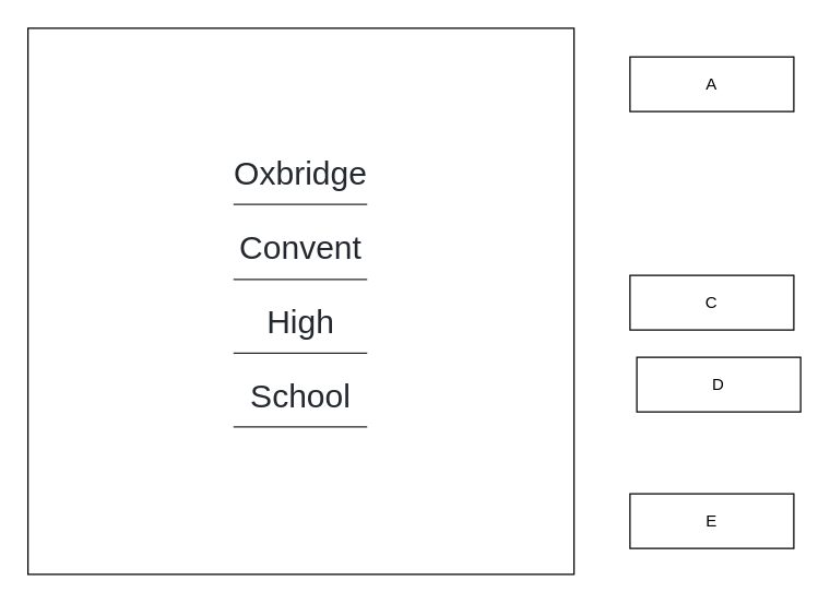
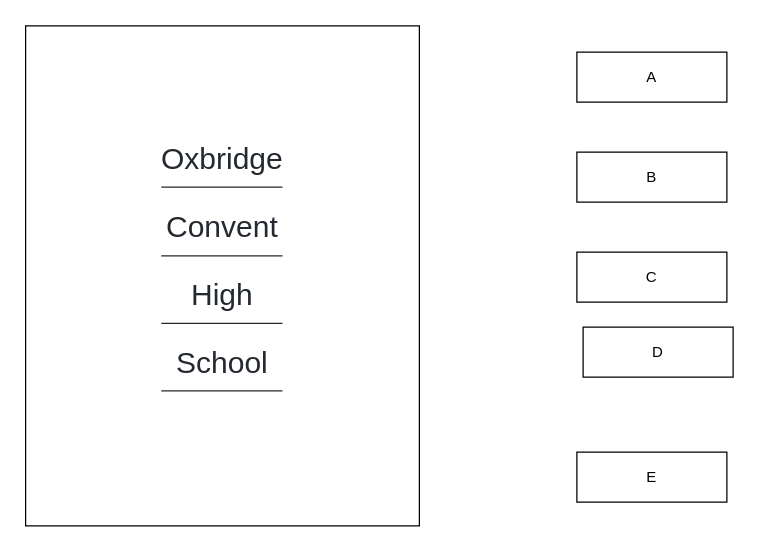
+ <mxCell id="4" value="B" style="rounded=0;whiteSpace=wrap;html=1;" vertex="1" parent="1"><mxGeometry x="461" y="121" width="120" height="40" as="geometry" /></mxCell>
- <mxCell id="2" value="&lt;h1 dir=&quot;auto&quot; style=&quot;box-sizing: border-box ; margin-right: 0px ; margin-bottom: 16px ; margin-left: 0px ; line-height: 1.25 ; padding-bottom: 0.3em ; border-bottom: 1px solid ; color: rgb(36 , 41 , 47) ; font-family: , &amp;#34;blinkmacsystemfont&amp;#34; , &amp;#34;segoe ui&amp;#34; , &amp;#34;helvetica&amp;#34; , &amp;#34;arial&amp;#34; , sans-serif , &amp;#34;apple color emoji&amp;#34; , &amp;#34;segoe ui emoji&amp;#34; ; background-color: rgb(255 , 255 , 255) ; margin-top: 0px&quot;&gt;&lt;span style=&quot;font-weight: normal&quot;&gt;Oxbridge&lt;/span&gt;&lt;/h1&gt;&lt;h1 dir=&quot;auto&quot; style=&quot;box-sizing: border-box ; margin-right: 0px ; margin-bottom: 16px ; margin-left: 0px ; line-height: 1.25 ; padding-bottom: 0.3em ; border-bottom: 1px solid ; color: rgb(36 , 41 , 47) ; font-family: , &amp;#34;blinkmacsystemfont&amp;#34; , &amp;#34;segoe ui&amp;#34; , &amp;#34;helvetica&amp;#34; , &amp;#34;arial&amp;#34; , sans-serif , &amp;#34;apple color emoji&amp;#34; , &amp;#34;segoe ui emoji&amp;#34; ; background-color: rgb(255 , 255 , 255) ; margin-top: 0px&quot;&gt;&lt;span style=&quot;font-weight: normal&quot;&gt;Convent&lt;/span&gt;&lt;/h1&gt;&lt;h1 dir=&quot;auto&quot; style=&quot;box-sizing: border-box ; margin-right: 0px ; margin-bottom: 16px ; margin-left: 0px ; line-height: 1.25 ; padding-bottom: 0.3em ; border-bottom: 1px solid ; color: rgb(36 , 41 , 47) ; font-family: , &amp;#34;blinkmacsystemfont&amp;#34; , &amp;#34;segoe ui&amp;#34; , &amp;#34;helvetica&amp;#34; , &amp;#34;arial&amp;#34; , sans-serif , &amp;#34;apple color emoji&amp;#34; , &amp;#34;segoe ui emoji&amp;#34; ; background-color: rgb(255 , 255 , 255) ; margin-top: 0px&quot;&gt;&lt;span style=&quot;font-weight: normal&quot;&gt;High&lt;/span&gt;&lt;/h1&gt;&lt;h1 dir=&quot;auto&quot; style=&quot;box-sizing: border-box ; margin-right: 0px ; margin-bottom: 16px ; margin-left: 0px ; line-height: 1.25 ; padding-bottom: 0.3em ; border-bottom: 1px solid ; color: rgb(36 , 41 , 47) ; font-family: , &amp;#34;blinkmacsystemfont&amp;#34; , &amp;#34;segoe ui&amp;#34; , &amp;#34;helvetica&amp;#34; , &amp;#34;arial&amp;#34; , sans-serif , &amp;#34;apple color emoji&amp;#34; , &amp;#34;segoe ui emoji&amp;#34; ; background-color: rgb(255 , 255 , 255) ; margin-top: 0px&quot;&gt;&lt;span style=&quot;font-weight: normal&quot;&gt;School&lt;/span&gt;&lt;/h1&gt;" style="rounded=0;whiteSpace=wrap;html=1;" vertex="1" parent="1"><mxGeometry x="20" y="20" width="400" height="400" as="geometry" /></mxCell>
+ <mxCell id="2" value="&lt;h1 dir=&quot;auto&quot; style=&quot;box-sizing: border-box ; margin-right: 0px ; margin-bottom: 16px ; margin-left: 0px ; line-height: 1.25 ; padding-bottom: 0.3em ; border-bottom: 1px solid ; color: rgb(36 , 41 , 47) ; font-family: , &amp;#34;blinkmacsystemfont&amp;#34; , &amp;#34;segoe ui&amp;#34; , &amp;#34;helvetica&amp;#34; , &amp;#34;arial&amp;#34; , sans-serif , &amp;#34;apple color emoji&amp;#34; , &amp;#34;segoe ui emoji&amp;#34; ; background-color: rgb(255 , 255 , 255) ; margin-top: 0px&quot;&gt;&lt;span style=&quot;font-weight: normal&quot;&gt;Oxbridge&lt;/span&gt;&lt;/h1&gt;&lt;h1 dir=&quot;auto&quot; style=&quot;box-sizing: border-box ; margin-right: 0px ; margin-bottom: 16px ; margin-left: 0px ; line-height: 1.25 ; padding-bottom: 0.3em ; border-bottom: 1px solid ; color: rgb(36 , 41 , 47) ; font-family: , &amp;#34;blinkmacsystemfont&amp;#34; , &amp;#34;segoe ui&amp;#34; , &amp;#34;helvetica&amp;#34; , &amp;#34;arial&amp;#34; , sans-serif , &amp;#34;apple color emoji&amp;#34; , &amp;#34;segoe ui emoji&amp;#34; ; background-color: rgb(255 , 255 , 255) ; margin-top: 0px&quot;&gt;&lt;span style=&quot;font-weight: normal&quot;&gt;Convent&lt;/span&gt;&lt;/h1&gt;&lt;h1 dir=&quot;auto&quot; style=&quot;box-sizing: border-box ; margin-right: 0px ; margin-bottom: 16px ; margin-left: 0px ; line-height: 1.25 ; padding-bottom: 0.3em ; border-bottom: 1px solid ; color: rgb(36 , 41 , 47) ; font-family: , &amp;#34;blinkmacsystemfont&amp;#34; , &amp;#34;segoe ui&amp;#34; , &amp;#34;helvetica&amp;#34; , &amp;#34;arial&amp;#34; , sans-serif , &amp;#34;apple color emoji&amp;#34; , &amp;#34;segoe ui emoji&amp;#34; ; background-color: rgb(255 , 255 , 255) ; margin-top: 0px&quot;&gt;&lt;span style=&quot;font-weight: normal&quot;&gt;High&lt;/span&gt;&lt;/h1&gt;&lt;h1 dir=&quot;auto&quot; style=&quot;box-sizing: border-box ; margin-right: 0px ; margin-bottom: 16px ; margin-left: 0px ; line-height: 1.25 ; padding-bottom: 0.3em ; border-bottom: 1px solid ; color: rgb(36 , 41 , 47) ; font-family: , &amp;#34;blinkmacsystemfont&amp;#34; , &amp;#34;segoe ui&amp;#34; , &amp;#34;helvetica&amp;#34; , &amp;#34;arial&amp;#34; , sans-serif , &amp;#34;apple color emoji&amp;#34; , &amp;#34;segoe ui emoji&amp;#34; ; background-color: rgb(255 , 255 , 255) ; margin-top: 0px&quot;&gt;&lt;span style=&quot;font-weight: normal&quot;&gt;School&lt;/span&gt;&lt;/h1&gt;" style="rounded=0;whiteSpace=wrap;html=1;" vertex="1" parent="1"><mxGeometry x="20" y="20" width="315" height="400" as="geometry" /></mxCell>
